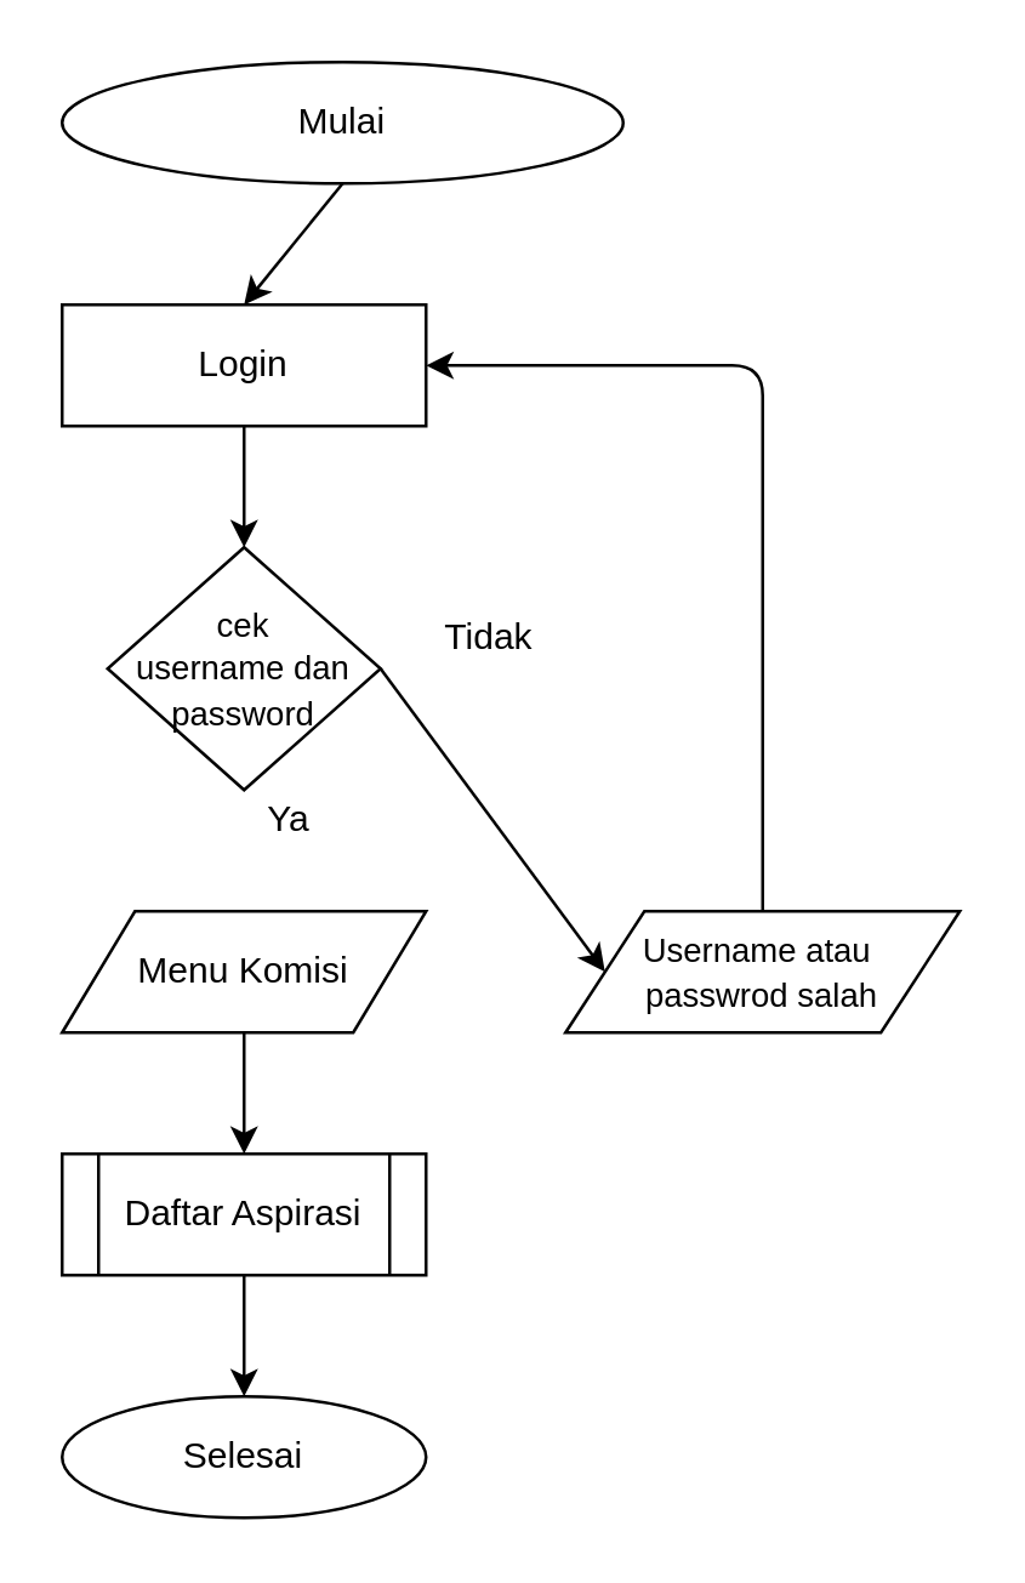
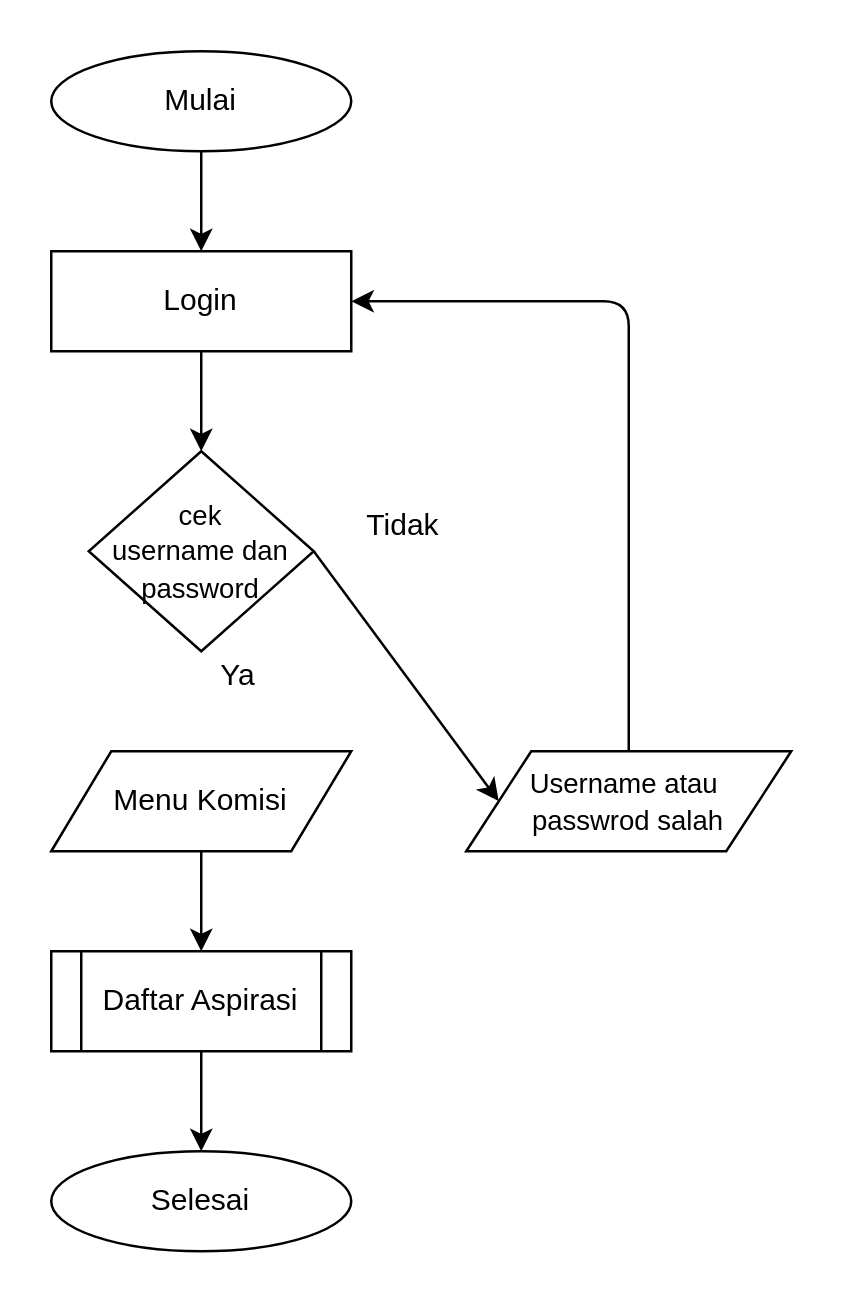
- <mxCell id="2" value="Mulai" style="ellipse;whiteSpace=wrap;html=1;" vertex="1" parent="1"><mxGeometry x="20" y="20" width="185" height="40" as="geometry" /></mxCell>
+ <mxCell id="2" value="Mulai" style="ellipse;whiteSpace=wrap;html=1;" vertex="1" parent="1"><mxGeometry x="20" y="20" width="120" height="40" as="geometry" /></mxCell>
